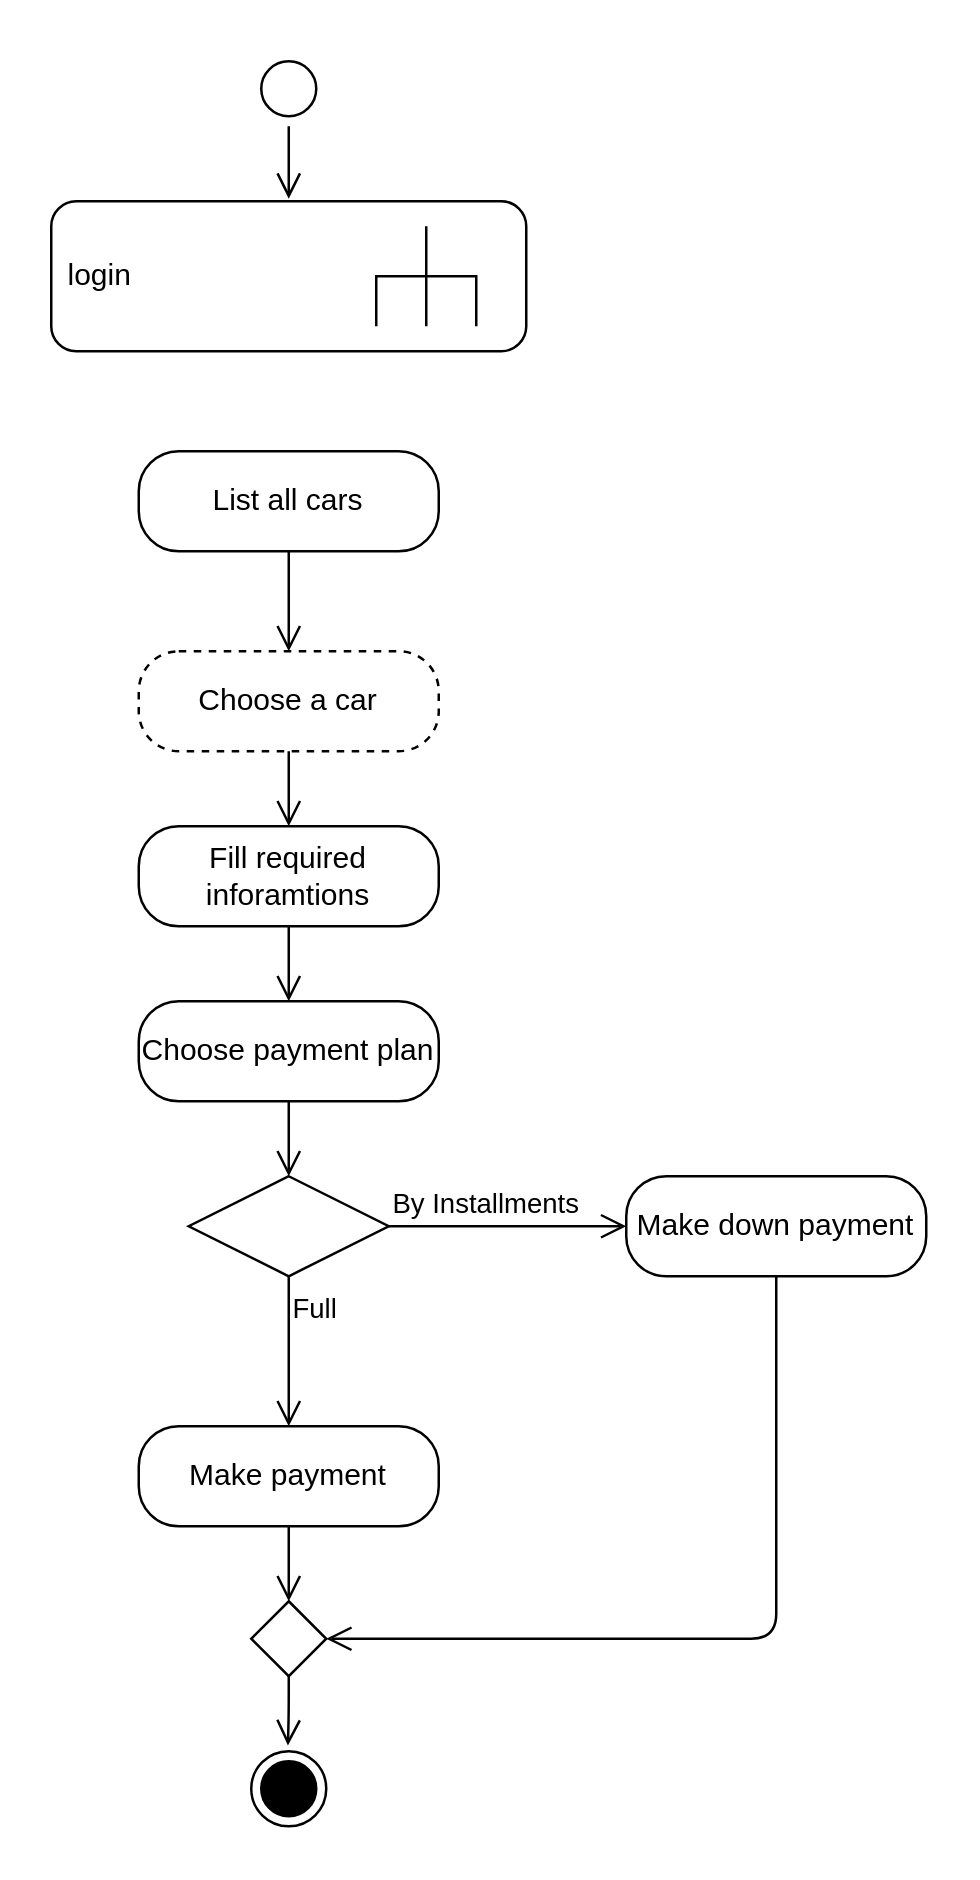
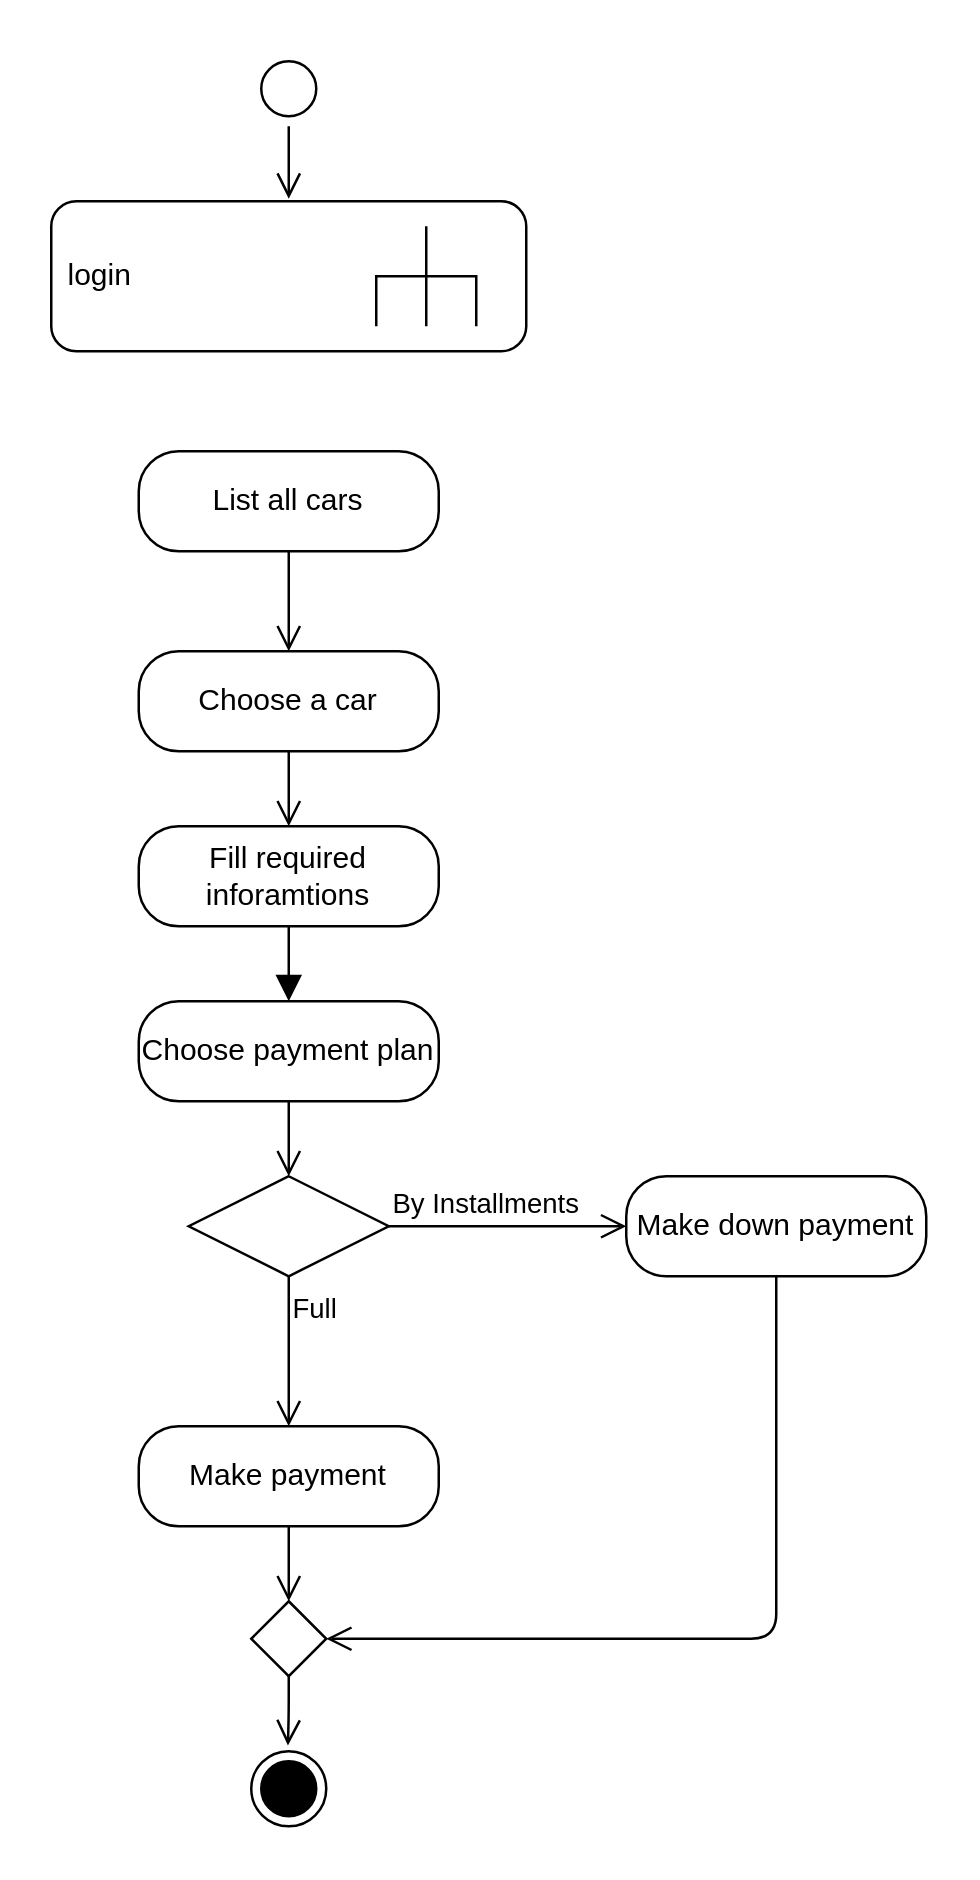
- <mxCell id="7" value="Choose a car" style="rounded=1;whiteSpace=wrap;html=1;arcSize=40;dashed=1;" vertex="1" parent="1"><mxGeometry x="55" y="260" width="120" height="40" as="geometry" /></mxCell>
+ <mxCell id="7" value="Choose a car" style="rounded=1;whiteSpace=wrap;html=1;arcSize=40;" vertex="1" parent="1"><mxGeometry x="55" y="260" width="120" height="40" as="geometry" /></mxCell>
- <mxCell id="10" value="" style="edgeStyle=orthogonalEdgeStyle;html=1;verticalAlign=bottom;endArrow=open;endSize=8;entryX=0.5;entryY=0;entryDx=0;entryDy=0;" edge="1" source="9" parent="1" target="11"><mxGeometry relative="1" as="geometry"><mxPoint x="115" y="400" as="targetPoint" /></mxGeometry></mxCell>
+ <mxCell id="10" value="" style="edgeStyle=orthogonalEdgeStyle;html=1;verticalAlign=bottom;endArrow=block;endSize=8;entryX=0.5;entryY=0;entryDx=0;entryDy=0;" edge="1" source="9" parent="1" target="11"><mxGeometry relative="1" as="geometry"><mxPoint x="115" y="400" as="targetPoint" /></mxGeometry></mxCell>
